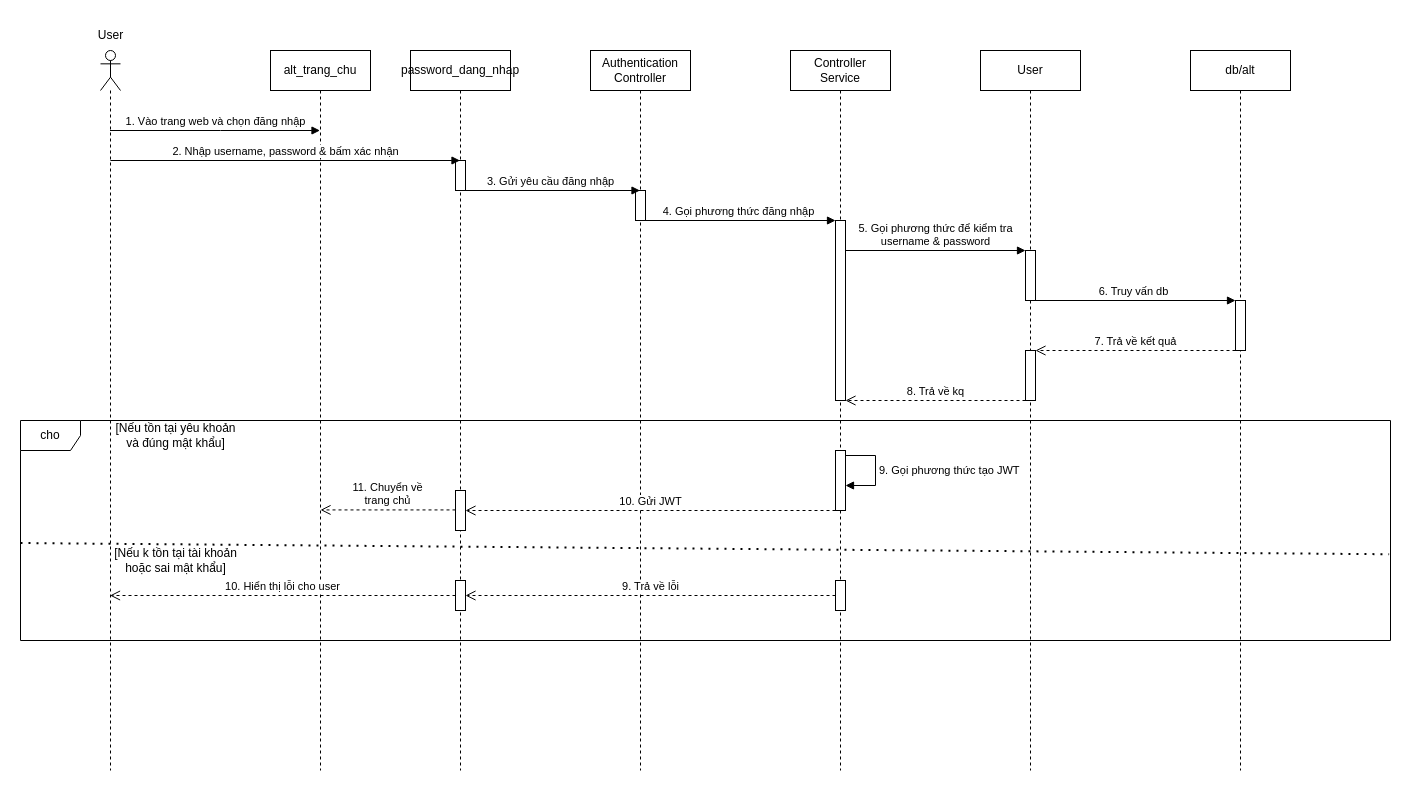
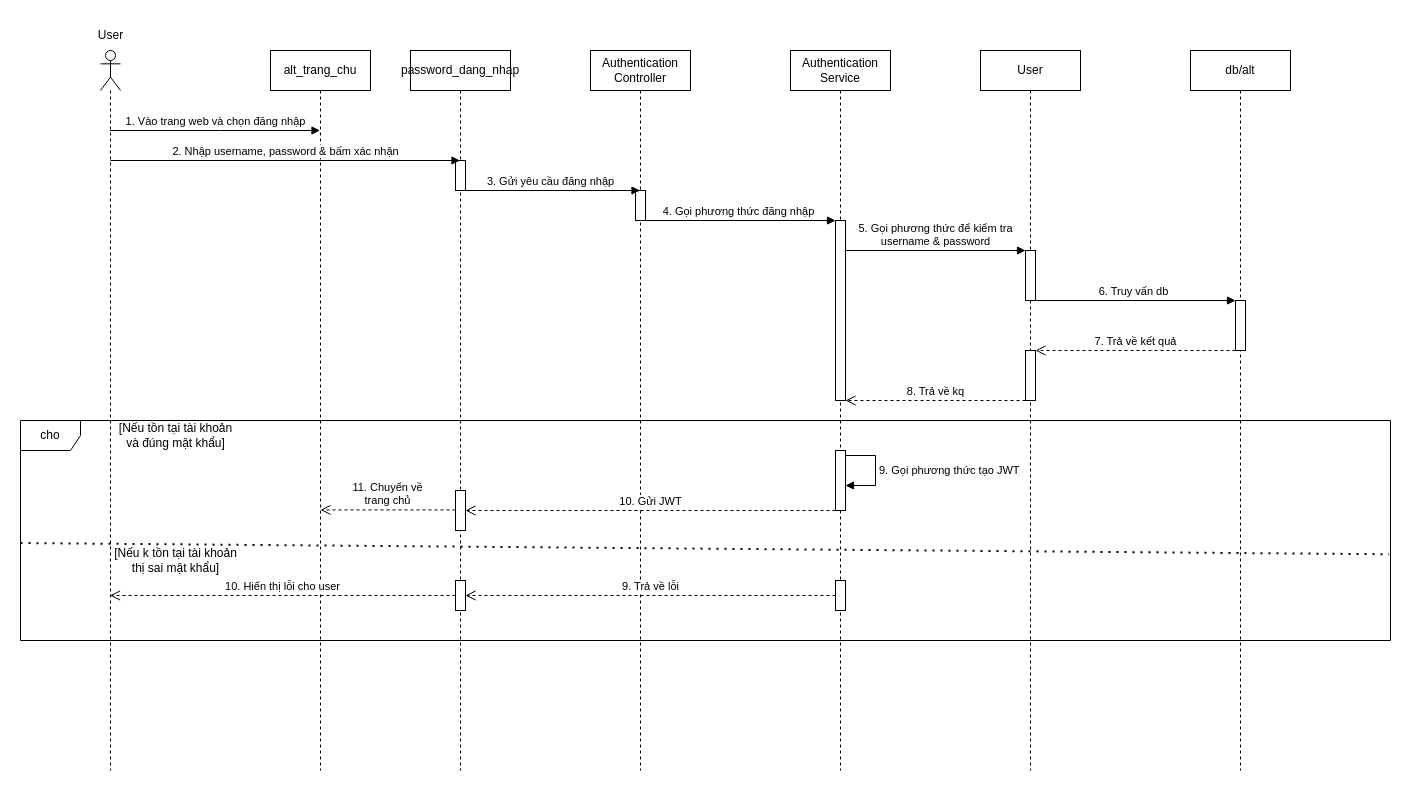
- <mxCell id="21" value="Controller&lt;br&gt;Service" style="shape=umlLifeline;perimeter=lifelinePerimeter;whiteSpace=wrap;html=1;container=1;dropTarget=0;collapsible=0;recursiveResize=0;outlineConnect=0;portConstraint=eastwest;newEdgeStyle={&quot;curved&quot;:0,&quot;rounded&quot;:0};" vertex="1" parent="1"><mxGeometry x="790" y="50" width="100" height="720" as="geometry" /></mxCell>
+ <mxCell id="21" value="Authentication&lt;br&gt;Service" style="shape=umlLifeline;perimeter=lifelinePerimeter;whiteSpace=wrap;html=1;container=1;dropTarget=0;collapsible=0;recursiveResize=0;outlineConnect=0;portConstraint=eastwest;newEdgeStyle={&quot;curved&quot;:0,&quot;rounded&quot;:0};" vertex="1" parent="1"><mxGeometry x="790" y="50" width="100" height="720" as="geometry" /></mxCell>
- <mxCell id="27" value="[Nếu tồn tại yêu khoản&lt;br&gt;và đúng mật khẩu]" style="text;html=1;align=center;verticalAlign=middle;resizable=0;points=[];autosize=1;strokeColor=none;fillColor=none;" vertex="1" parent="1"><mxGeometry x="105" y="415" width="140" height="40" as="geometry" /></mxCell>
+ <mxCell id="27" value="[Nếu tồn tại tài khoản&lt;br&gt;và đúng mật khẩu]" style="text;html=1;align=center;verticalAlign=middle;resizable=0;points=[];autosize=1;strokeColor=none;fillColor=none;" vertex="1" parent="1"><mxGeometry x="105" y="415" width="140" height="40" as="geometry" /></mxCell>
- <mxCell id="34" value="[Nếu k tồn tại tài khoản&lt;br&gt;hoặc sai mật khẩu]" style="text;html=1;align=center;verticalAlign=middle;resizable=0;points=[];autosize=1;strokeColor=none;fillColor=none;" vertex="1" parent="1"><mxGeometry x="100" y="540" width="150" height="40" as="geometry" /></mxCell>
+ <mxCell id="34" value="[Nếu k tồn tại tài khoản&lt;br&gt;thị sai mật khẩu]" style="text;html=1;align=center;verticalAlign=middle;resizable=0;points=[];autosize=1;strokeColor=none;fillColor=none;" vertex="1" parent="1"><mxGeometry x="100" y="540" width="150" height="40" as="geometry" /></mxCell>
